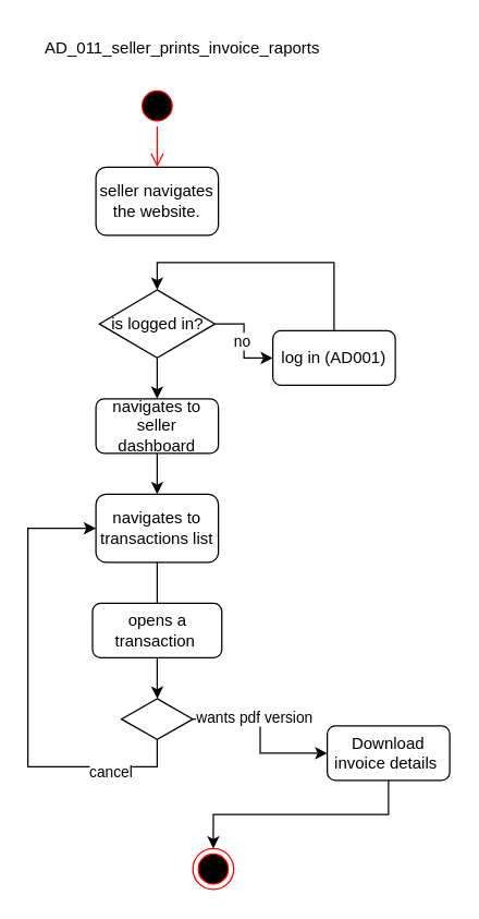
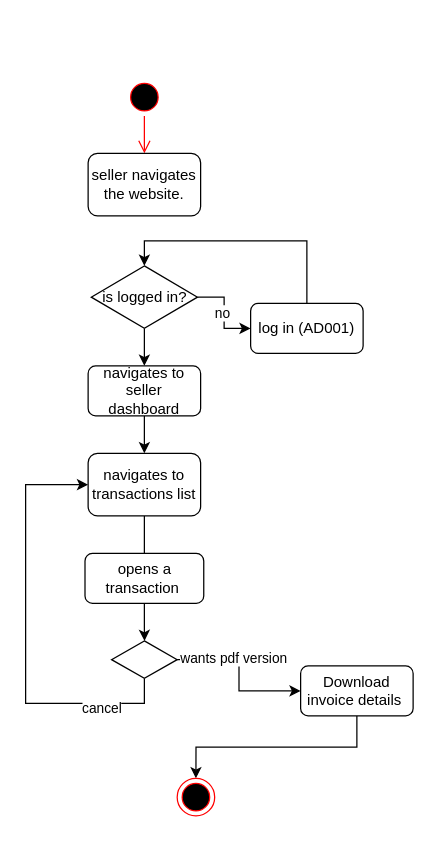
- <mxCell id="2" value="AD_011_seller_prints_invoice_raports&amp;nbsp;" style="text;html=1;align=center;verticalAlign=middle;resizable=0;points=[];autosize=1;strokeColor=none;fillColor=none;" vertex="1" parent="1"><mxGeometry x="20" y="20" width="230" height="30" as="geometry" /></mxCell>
